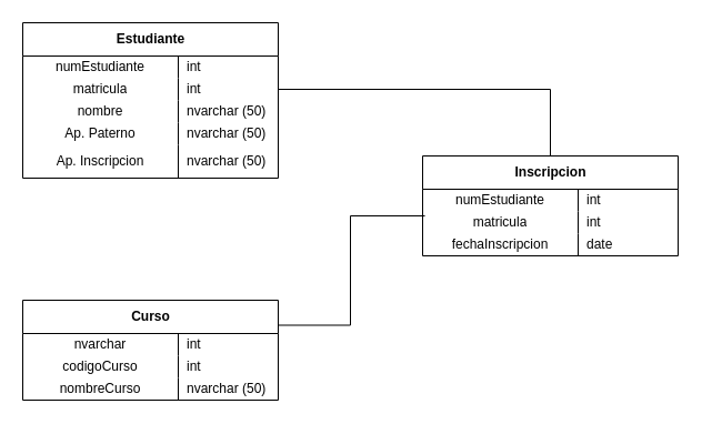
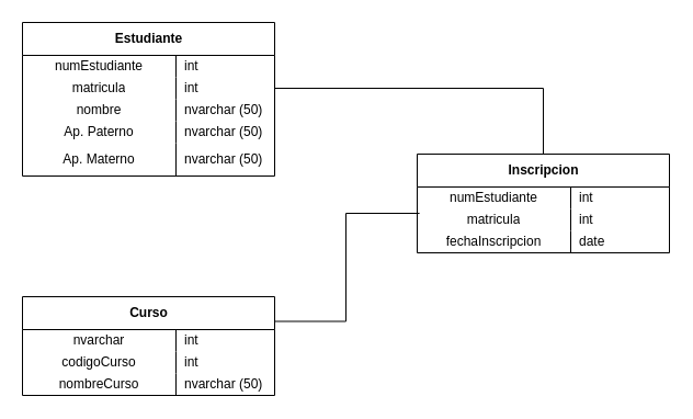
- <mxCell id="16" value="Ap. Inscripcion" style="shape=partialRectangle;connectable=0;fillColor=none;top=0;left=0;bottom=0;right=0;editable=1;overflow=hidden;whiteSpace=wrap;html=1;" parent="15" vertex="1"><mxGeometry width="140" height="30" as="geometry"><mxRectangle width="140" height="30" as="alternateBounds" /></mxGeometry></mxCell>
+ <mxCell id="16" value="Ap. Materno" style="shape=partialRectangle;connectable=0;fillColor=none;top=0;left=0;bottom=0;right=0;editable=1;overflow=hidden;whiteSpace=wrap;html=1;" parent="15" vertex="1"><mxGeometry width="140" height="30" as="geometry"><mxRectangle width="140" height="30" as="alternateBounds" /></mxGeometry></mxCell>
